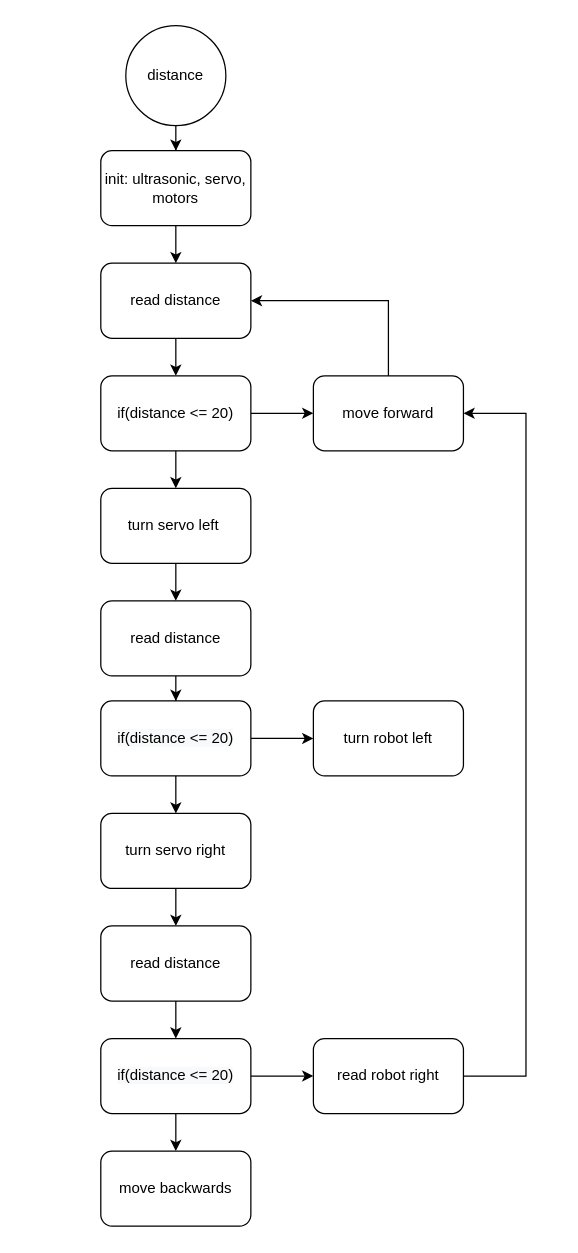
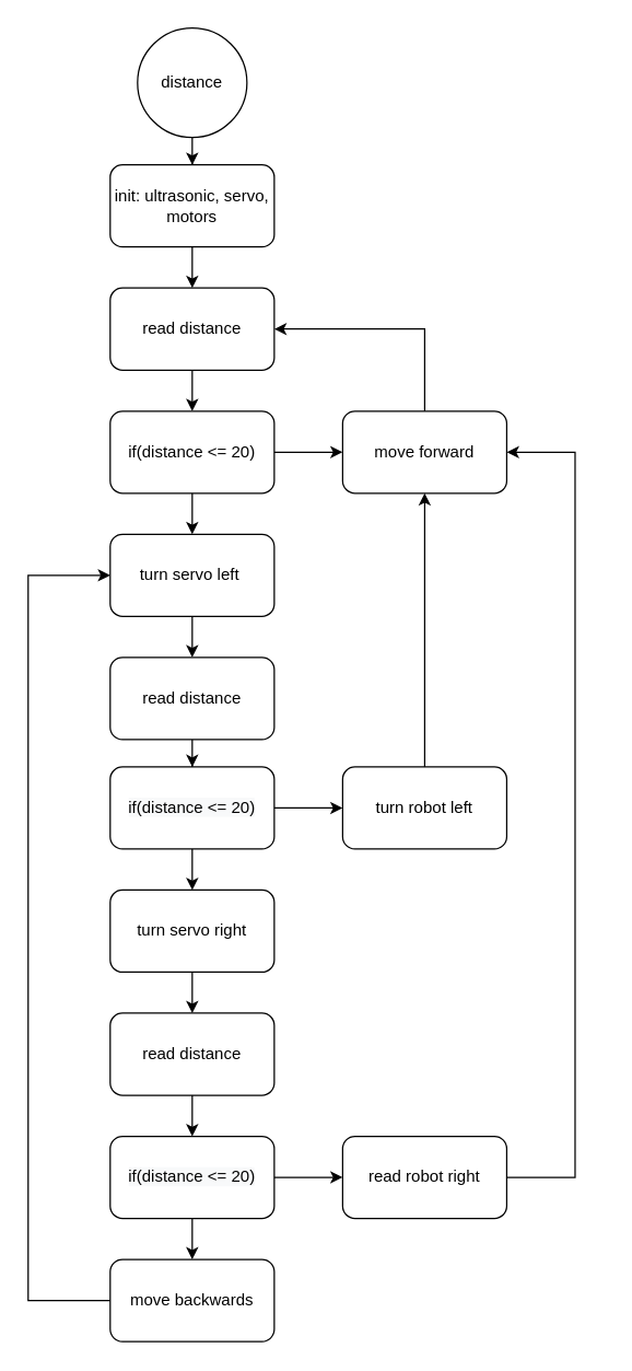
+ <mxCell id="29" value="" style="endArrow=classic;html=1;exitX=0.5;exitY=0;exitDx=0;exitDy=0;entryX=0.5;entryY=1;entryDx=0;entryDy=0;" edge="1" parent="1" source="28" target="13"><mxGeometry width="50" height="50" relative="1" as="geometry"><mxPoint x="60" y="630" as="sourcePoint" /><mxPoint x="110" y="580" as="targetPoint" /></mxGeometry></mxCell>
+ <mxCell id="34" value="" style="endArrow=classic;html=1;exitX=0;exitY=0.5;exitDx=0;exitDy=0;entryX=0;entryY=0.5;entryDx=0;entryDy=0;rounded=0;" edge="1" parent="1" source="30" target="12"><mxGeometry width="50" height="50" relative="1" as="geometry"><mxPoint x="70" y="900" as="sourcePoint" /><mxPoint x="110" y="630" as="targetPoint" /><Array as="points"><mxPoint x="20" y="950" /><mxPoint x="20" y="420" /></Array></mxGeometry></mxCell>
